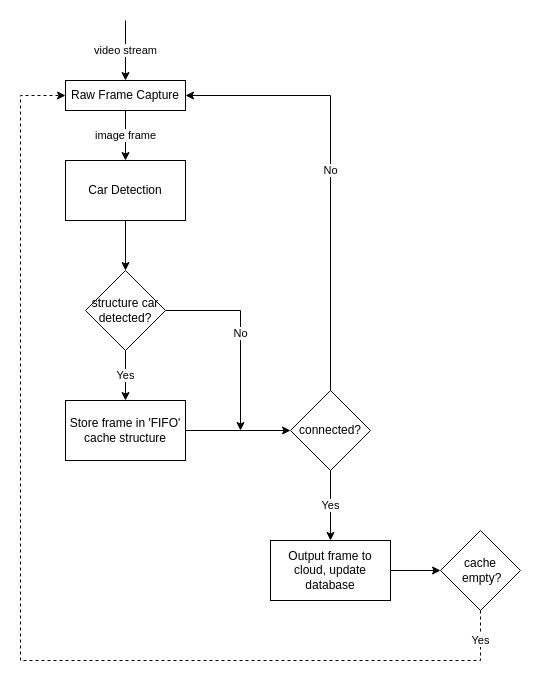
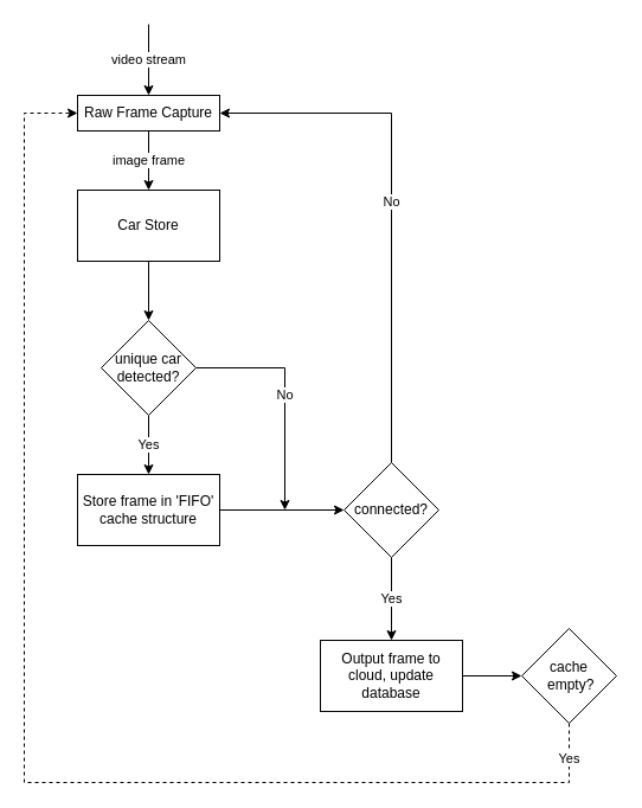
- <mxCell id="3" value="Car Detection" style="rounded=0;whiteSpace=wrap;html=1;" vertex="1" parent="1"><mxGeometry x="65" y="160" width="120" height="60" as="geometry" /></mxCell>
+ <mxCell id="3" value="Car Store" style="rounded=0;whiteSpace=wrap;html=1;" vertex="1" parent="1"><mxGeometry x="65" y="160" width="120" height="60" as="geometry" /></mxCell>
- <mxCell id="4" value="structure car detected?" style="rhombus;whiteSpace=wrap;html=1;" vertex="1" parent="1"><mxGeometry x="85" y="270" width="80" height="80" as="geometry" /></mxCell>
+ <mxCell id="4" value="unique car detected?" style="rhombus;whiteSpace=wrap;html=1;" vertex="1" parent="1"><mxGeometry x="85" y="270" width="80" height="80" as="geometry" /></mxCell>
